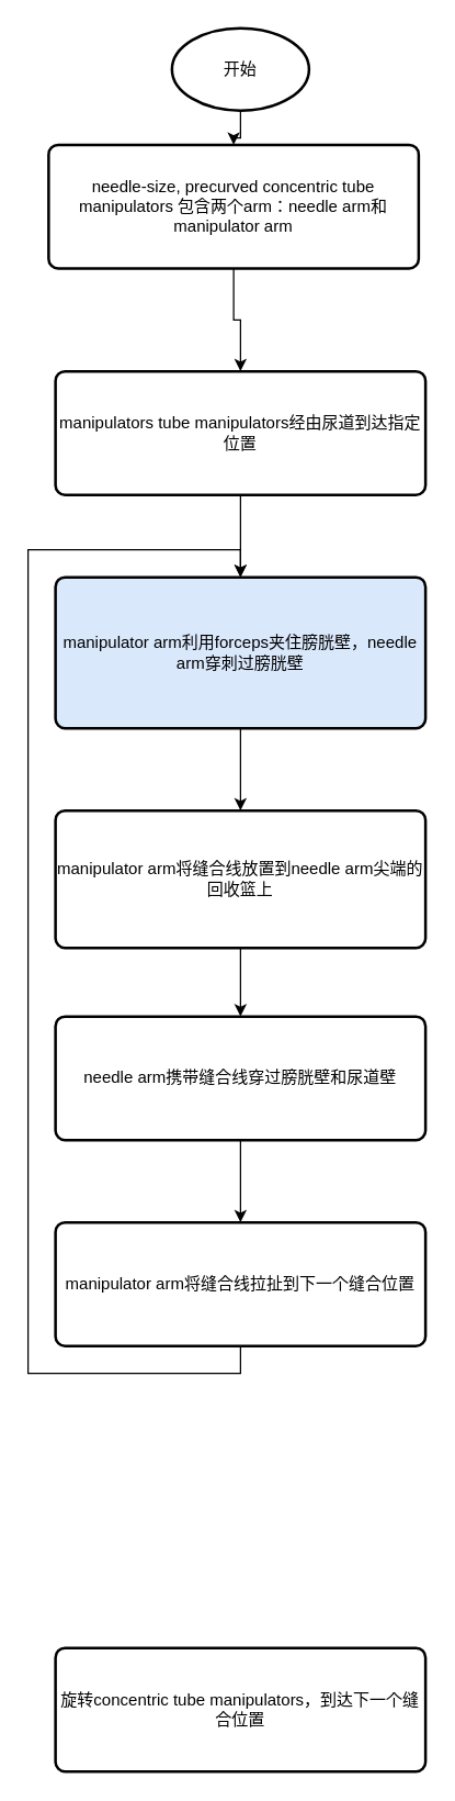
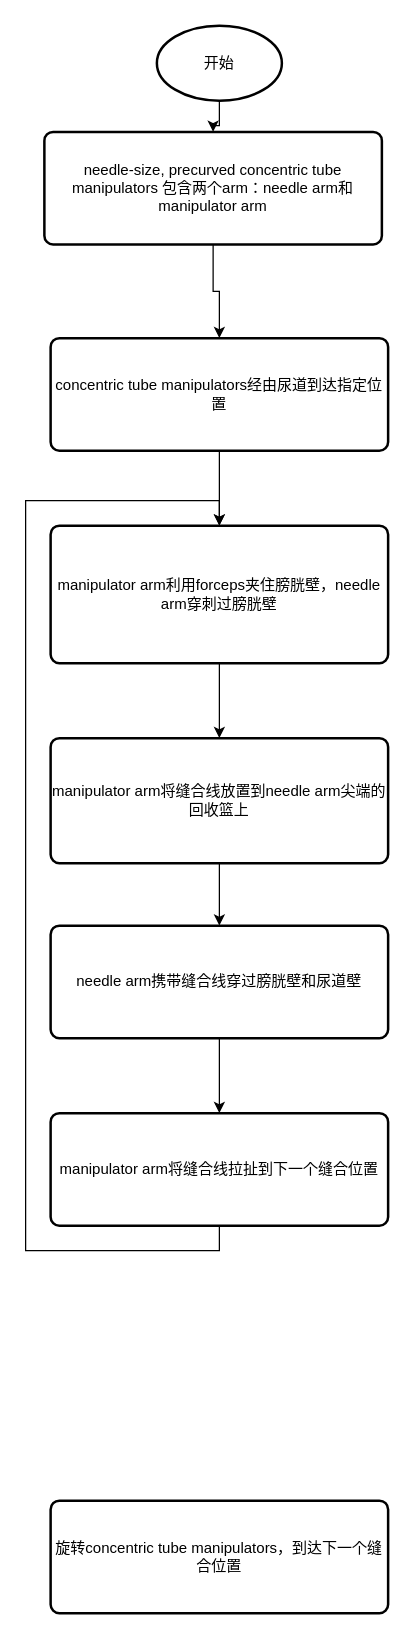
- <mxCell id="7" value="manipulators tube manipulators经由尿道到达指定位置" style="rounded=1;whiteSpace=wrap;html=1;absoluteArcSize=1;arcSize=14;strokeWidth=2;" vertex="1" parent="1"><mxGeometry x="40" y="270" width="270" height="90" as="geometry" /></mxCell>
+ <mxCell id="7" value="concentric tube manipulators经由尿道到达指定位置" style="rounded=1;whiteSpace=wrap;html=1;absoluteArcSize=1;arcSize=14;strokeWidth=2;" vertex="1" parent="1"><mxGeometry x="40" y="270" width="270" height="90" as="geometry" /></mxCell>
- <mxCell id="11" value="manipulator arm利用forceps夹住膀胱壁，needle arm穿刺过膀胱壁" style="rounded=1;whiteSpace=wrap;html=1;absoluteArcSize=1;arcSize=14;strokeWidth=2;fillColor=#dae8fc;" vertex="1" parent="1"><mxGeometry x="40" y="420" width="270" height="110" as="geometry" /></mxCell>
+ <mxCell id="11" value="manipulator arm利用forceps夹住膀胱壁，needle arm穿刺过膀胱壁" style="rounded=1;whiteSpace=wrap;html=1;absoluteArcSize=1;arcSize=14;strokeWidth=2;" vertex="1" parent="1"><mxGeometry x="40" y="420" width="270" height="110" as="geometry" /></mxCell>
